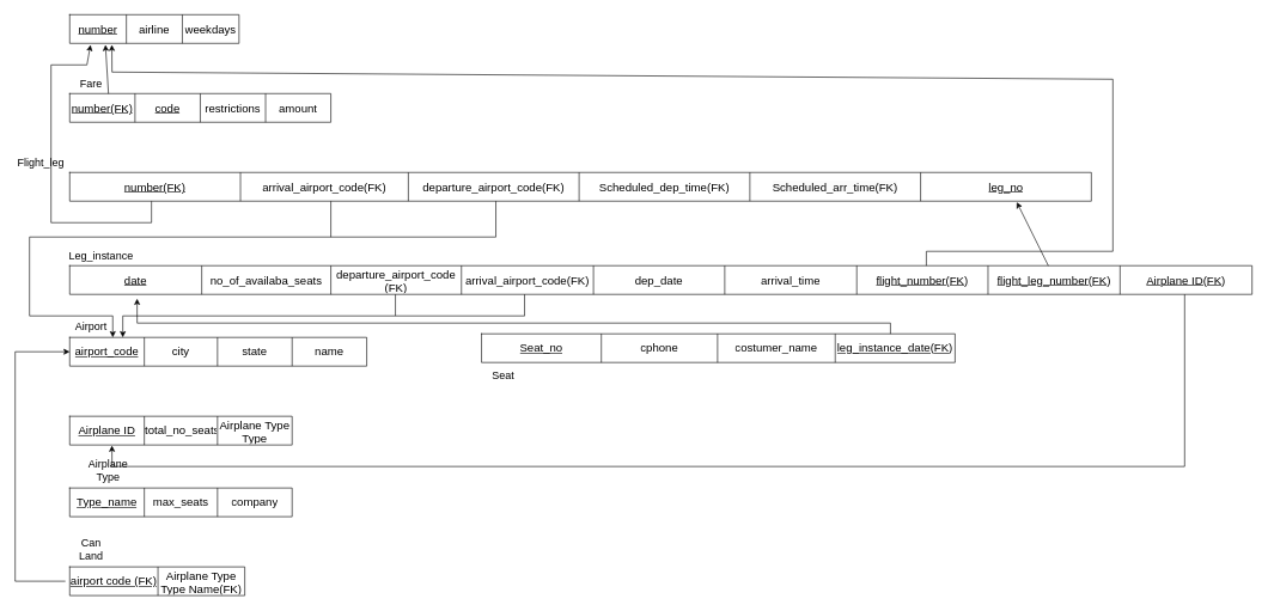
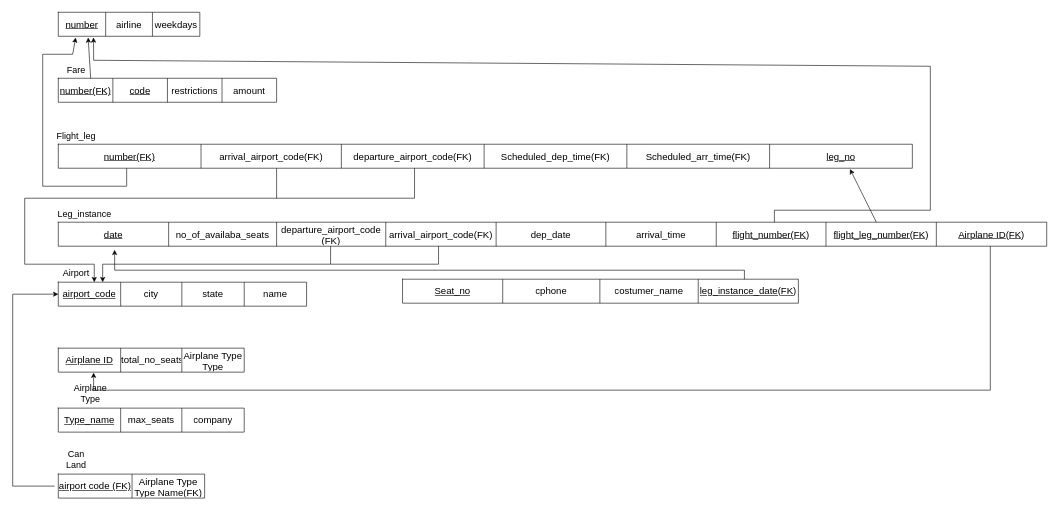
- <mxCell id="22" value="Flight_leg" style="text;html=1;align=center;verticalAlign=middle;whiteSpace=wrap;rounded=0;fontSize=15;" vertex="1" parent="1"><mxGeometry x="26" y="210" width="60" height="30" as="geometry" /></mxCell>
+ <mxCell id="22" value="Flight_leg" style="text;html=1;align=center;verticalAlign=middle;whiteSpace=wrap;rounded=0;fontSize=15;" vertex="1" parent="1"><mxGeometry x="96" y="210" width="60" height="30" as="geometry" /></mxCell>
- <mxCell id="75" value="&lt;font style=&quot;font-size: 15px;&quot;&gt;Seat&lt;/font&gt;" style="text;html=1;align=center;verticalAlign=middle;resizable=0;points=[];autosize=1;strokeColor=none;fillColor=none;" vertex="1" parent="1"><mxGeometry x="675" y="508" width="50" height="30" as="geometry" /></mxCell>
